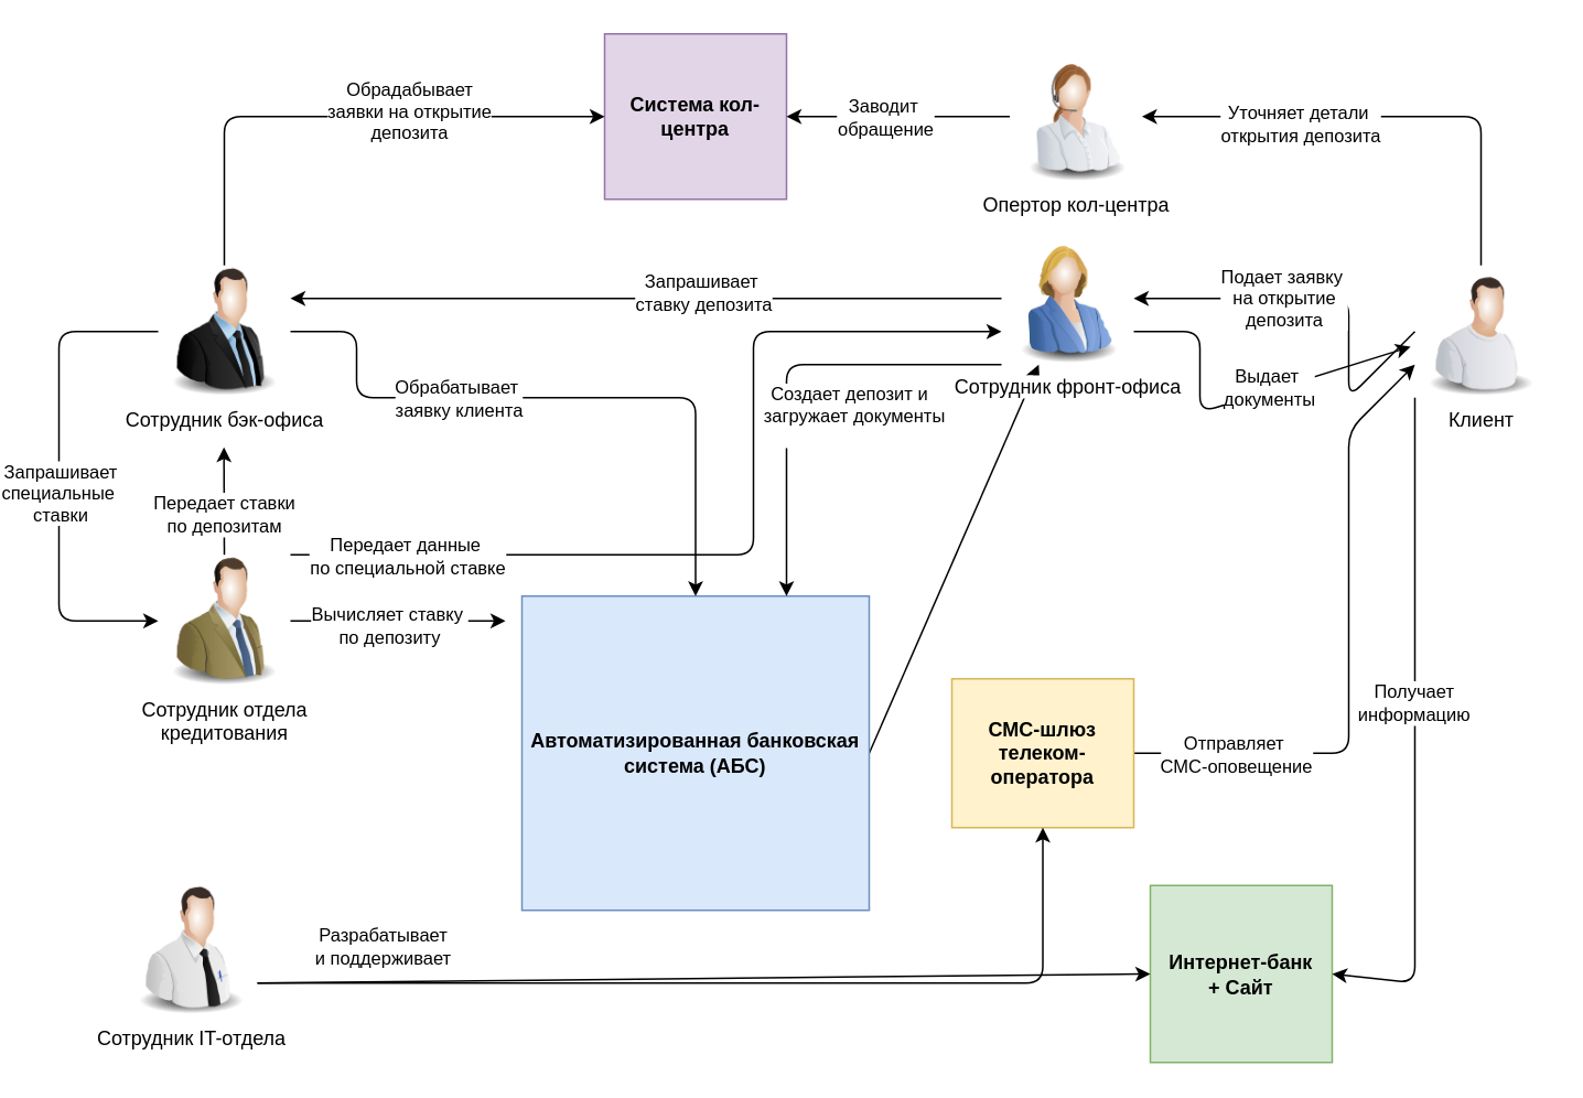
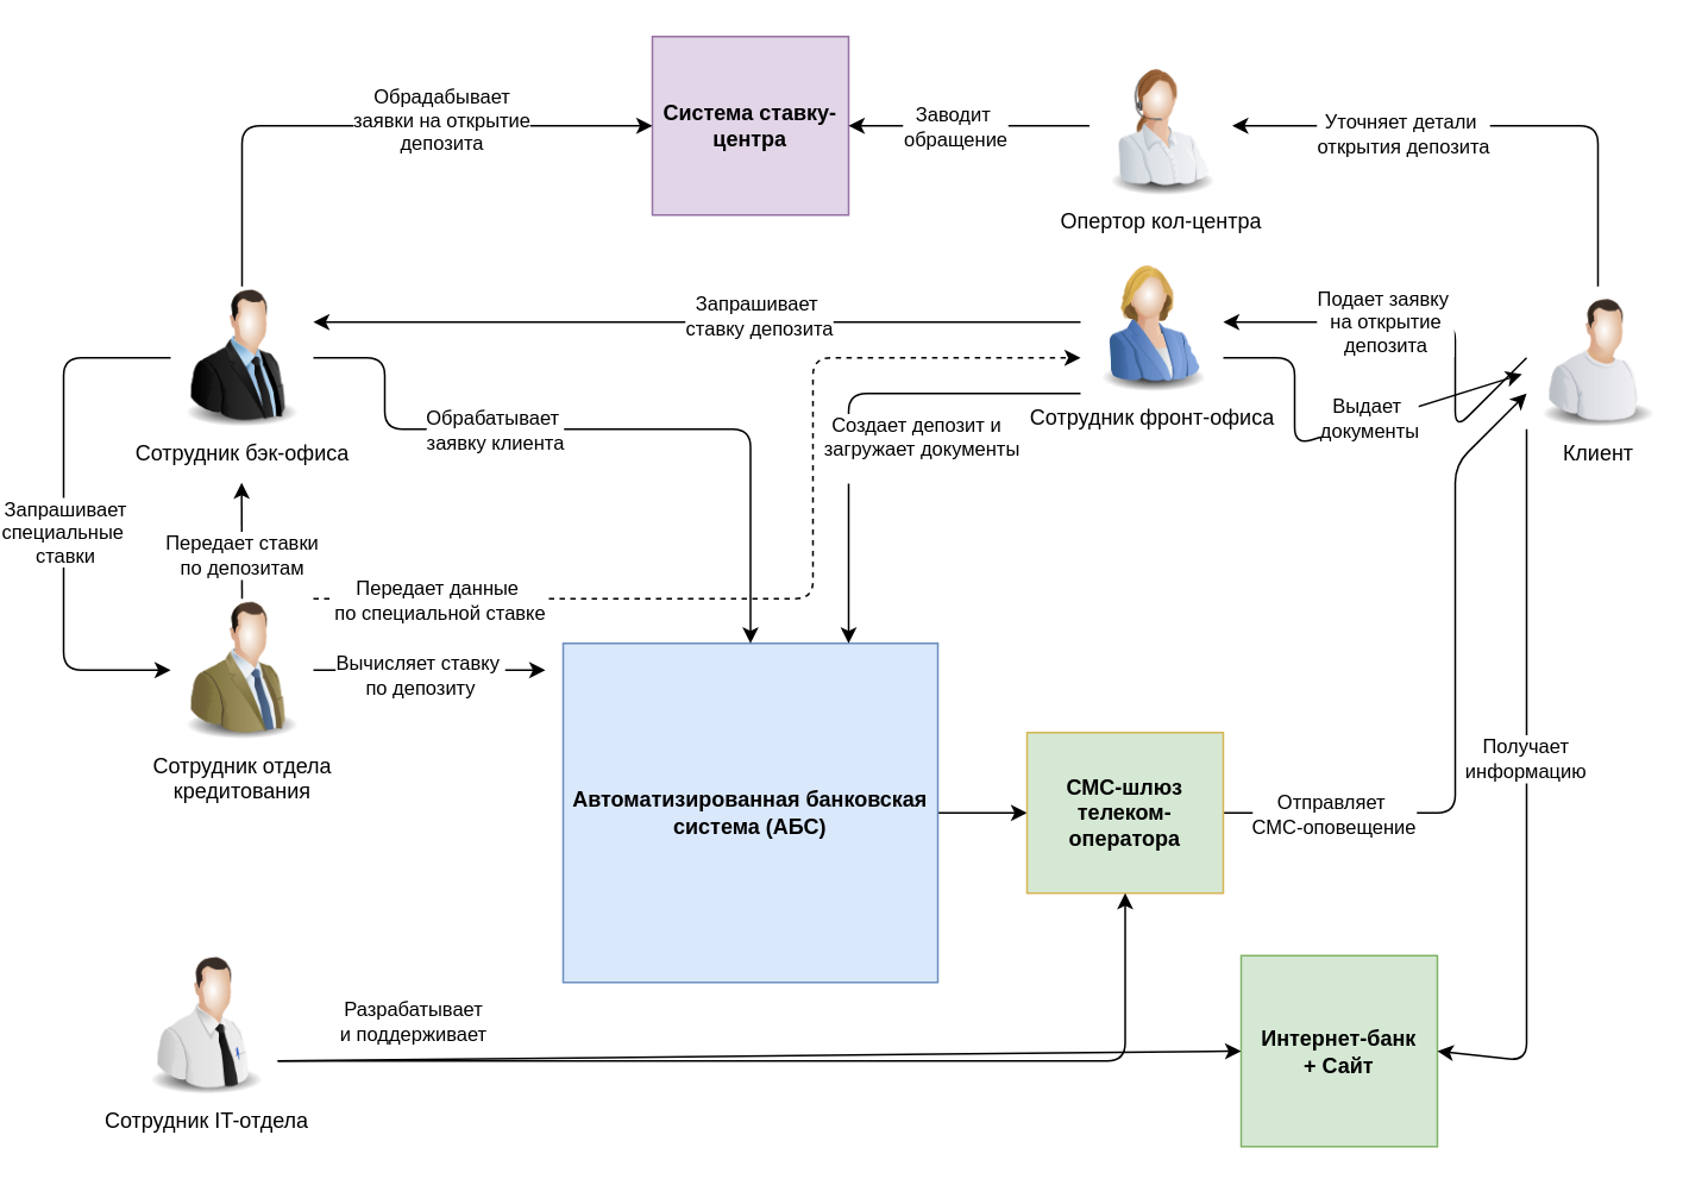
- <mxCell id="7" value="&lt;strong style=&quot;scrollbar-color: light-dark(#e2e2e2, #4b4b4b)&lt;br/&gt;&#09;&#09;&#09;&#09;&#09;light-dark(#fbfbfb, var(--dark-panel-color));&quot;&gt;Система кол-центра&lt;/strong&gt;" style="rounded=0;whiteSpace=wrap;html=1;fillColor=#e1d5e7;strokeColor=#9673a6;" vertex="1" parent="1"><mxGeometry x="350" y="20" width="110" height="100" as="geometry" /></mxCell>
+ <mxCell id="7" value="&lt;strong style=&quot;scrollbar-color: light-dark(#e2e2e2, #4b4b4b)&lt;br/&gt;&#09;&#09;&#09;&#09;&#09;light-dark(#fbfbfb, var(--dark-panel-color));&quot;&gt;Система ставку-центра&lt;/strong&gt;" style="rounded=0;whiteSpace=wrap;html=1;fillColor=#e1d5e7;strokeColor=#9673a6;" vertex="1" parent="1"><mxGeometry x="350" y="20" width="110" height="100" as="geometry" /></mxCell>
- <mxCell id="37" style="edgeStyle=none;html=1;exitX=1;exitY=0;exitDx=0;exitDy=0;entryX=0;entryY=0.75;entryDx=0;entryDy=0;" edge="1" parent="1" source="39" target="17"><mxGeometry relative="1" as="geometry"><Array as="points"><mxPoint x="440" y="335" /><mxPoint x="440" y="200" /></Array></mxGeometry></mxCell>
+ <mxCell id="37" style="edgeStyle=none;html=1;exitX=1;exitY=0;exitDx=0;exitDy=0;entryX=0;entryY=0.75;entryDx=0;entryDy=0;dashed=1;" edge="1" parent="1" source="39" target="17"><mxGeometry relative="1" as="geometry"><Array as="points"><mxPoint x="440" y="335" /><mxPoint x="440" y="200" /></Array></mxGeometry></mxCell>
- <mxCell id="2" style="edgeStyle=none;html=1;exitX=1;exitY=0.5;exitDx=0;exitDy=0;" edge="1" parent="1" source="3" target="17"><mxGeometry relative="1" as="geometry" /></mxCell>
+ <mxCell id="2" style="edgeStyle=none;html=1;exitX=1;exitY=0.5;exitDx=0;exitDy=0;entryX=0;entryY=0.5;entryDx=0;entryDy=0;" edge="1" parent="1" source="3" target="6"><mxGeometry relative="1" as="geometry" /></mxCell>
- <mxCell id="6" value="&lt;strong style=&quot;scrollbar-color: light-dark(#e2e2e2, #4b4b4b)&lt;br/&gt;&#09;&#09;&#09;&#09;&#09;light-dark(#fbfbfb, var(--dark-panel-color));&quot;&gt;СМС-шлюз телеком-оператора&lt;/strong&gt;" style="rounded=0;whiteSpace=wrap;html=1;fillColor=#fff2cc;strokeColor=#d6b656;" vertex="1" parent="1"><mxGeometry x="560" y="410" width="110" height="90" as="geometry" /></mxCell>
+ <mxCell id="6" value="&lt;strong style=&quot;scrollbar-color: light-dark(#e2e2e2, #4b4b4b)&lt;br/&gt;&#09;&#09;&#09;&#09;&#09;light-dark(#fbfbfb, var(--dark-panel-color));&quot;&gt;СМС-шлюз телеком-оператора&lt;/strong&gt;" style="rounded=0;whiteSpace=wrap;html=1;fillColor=#d5e8d4;strokeColor=#d6b656;" vertex="1" parent="1"><mxGeometry x="560" y="410" width="110" height="90" as="geometry" /></mxCell>
